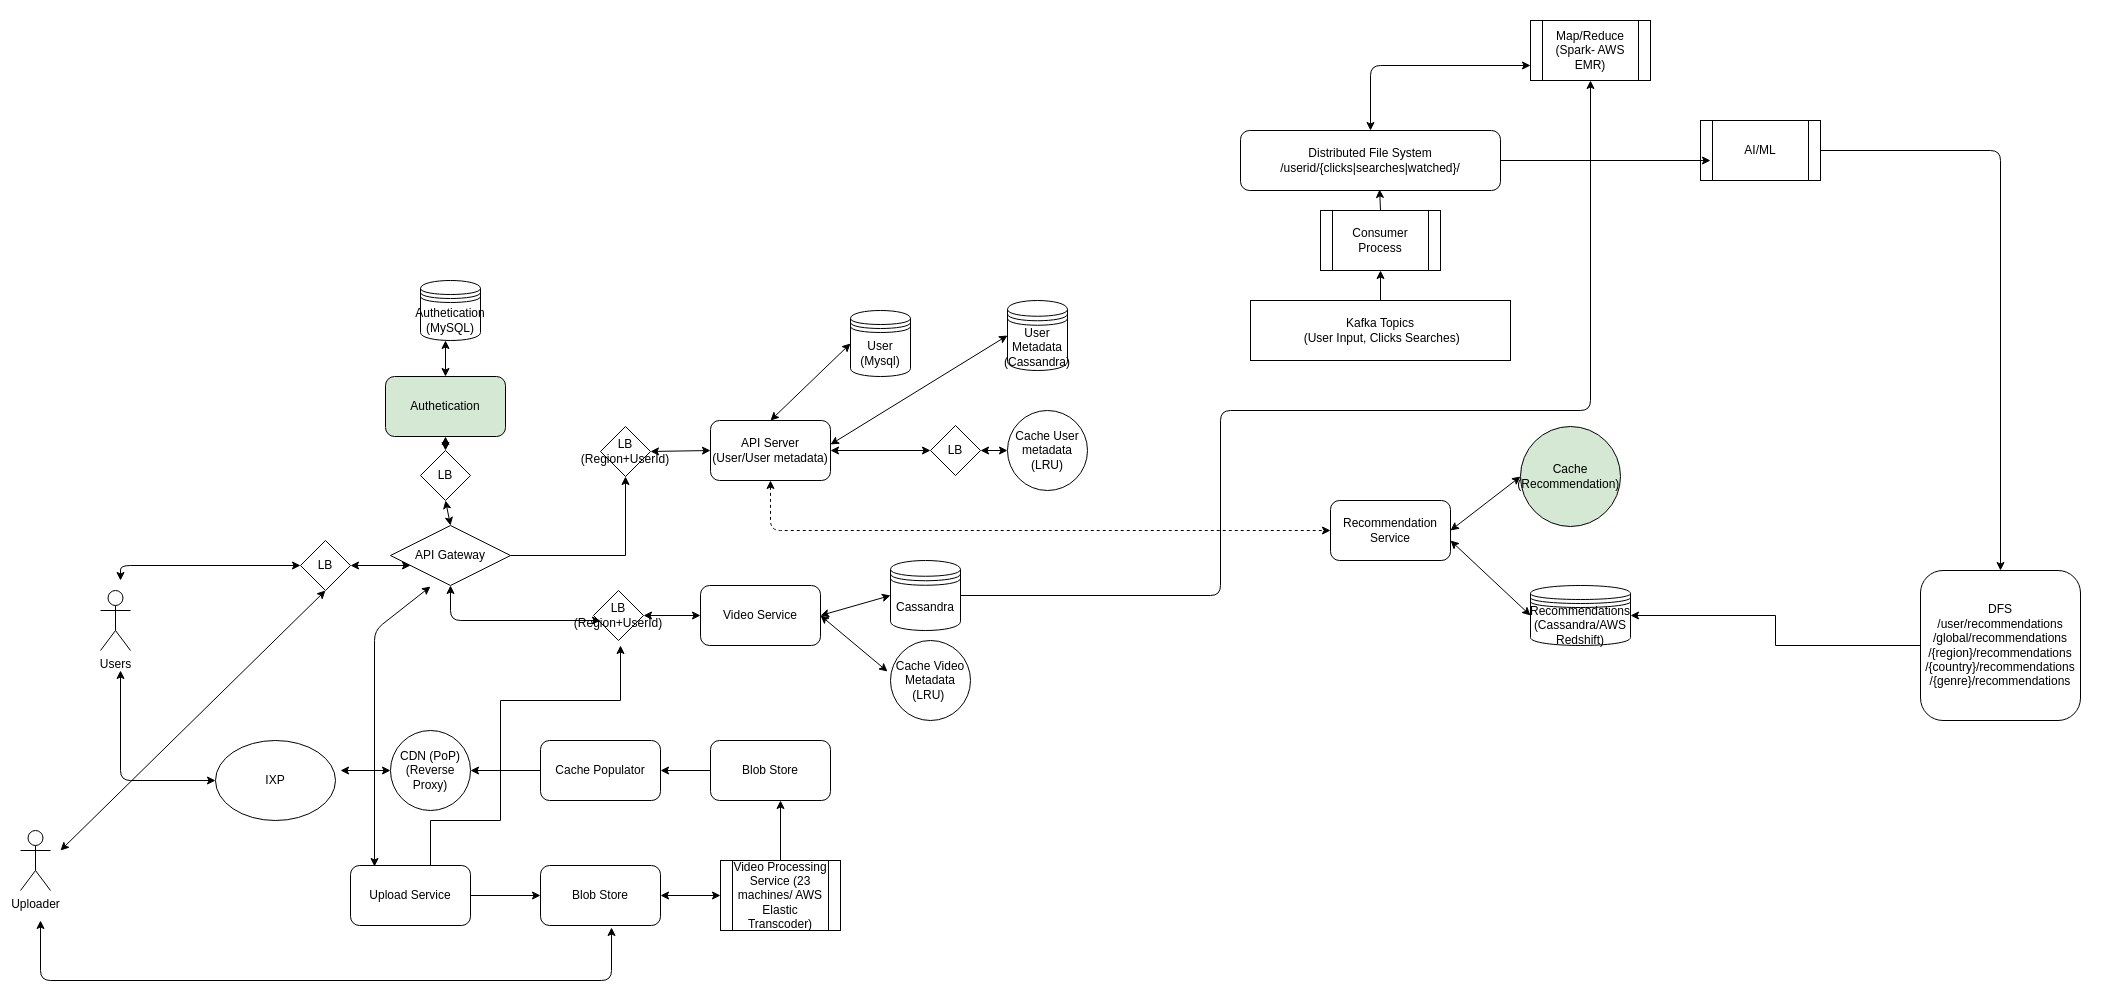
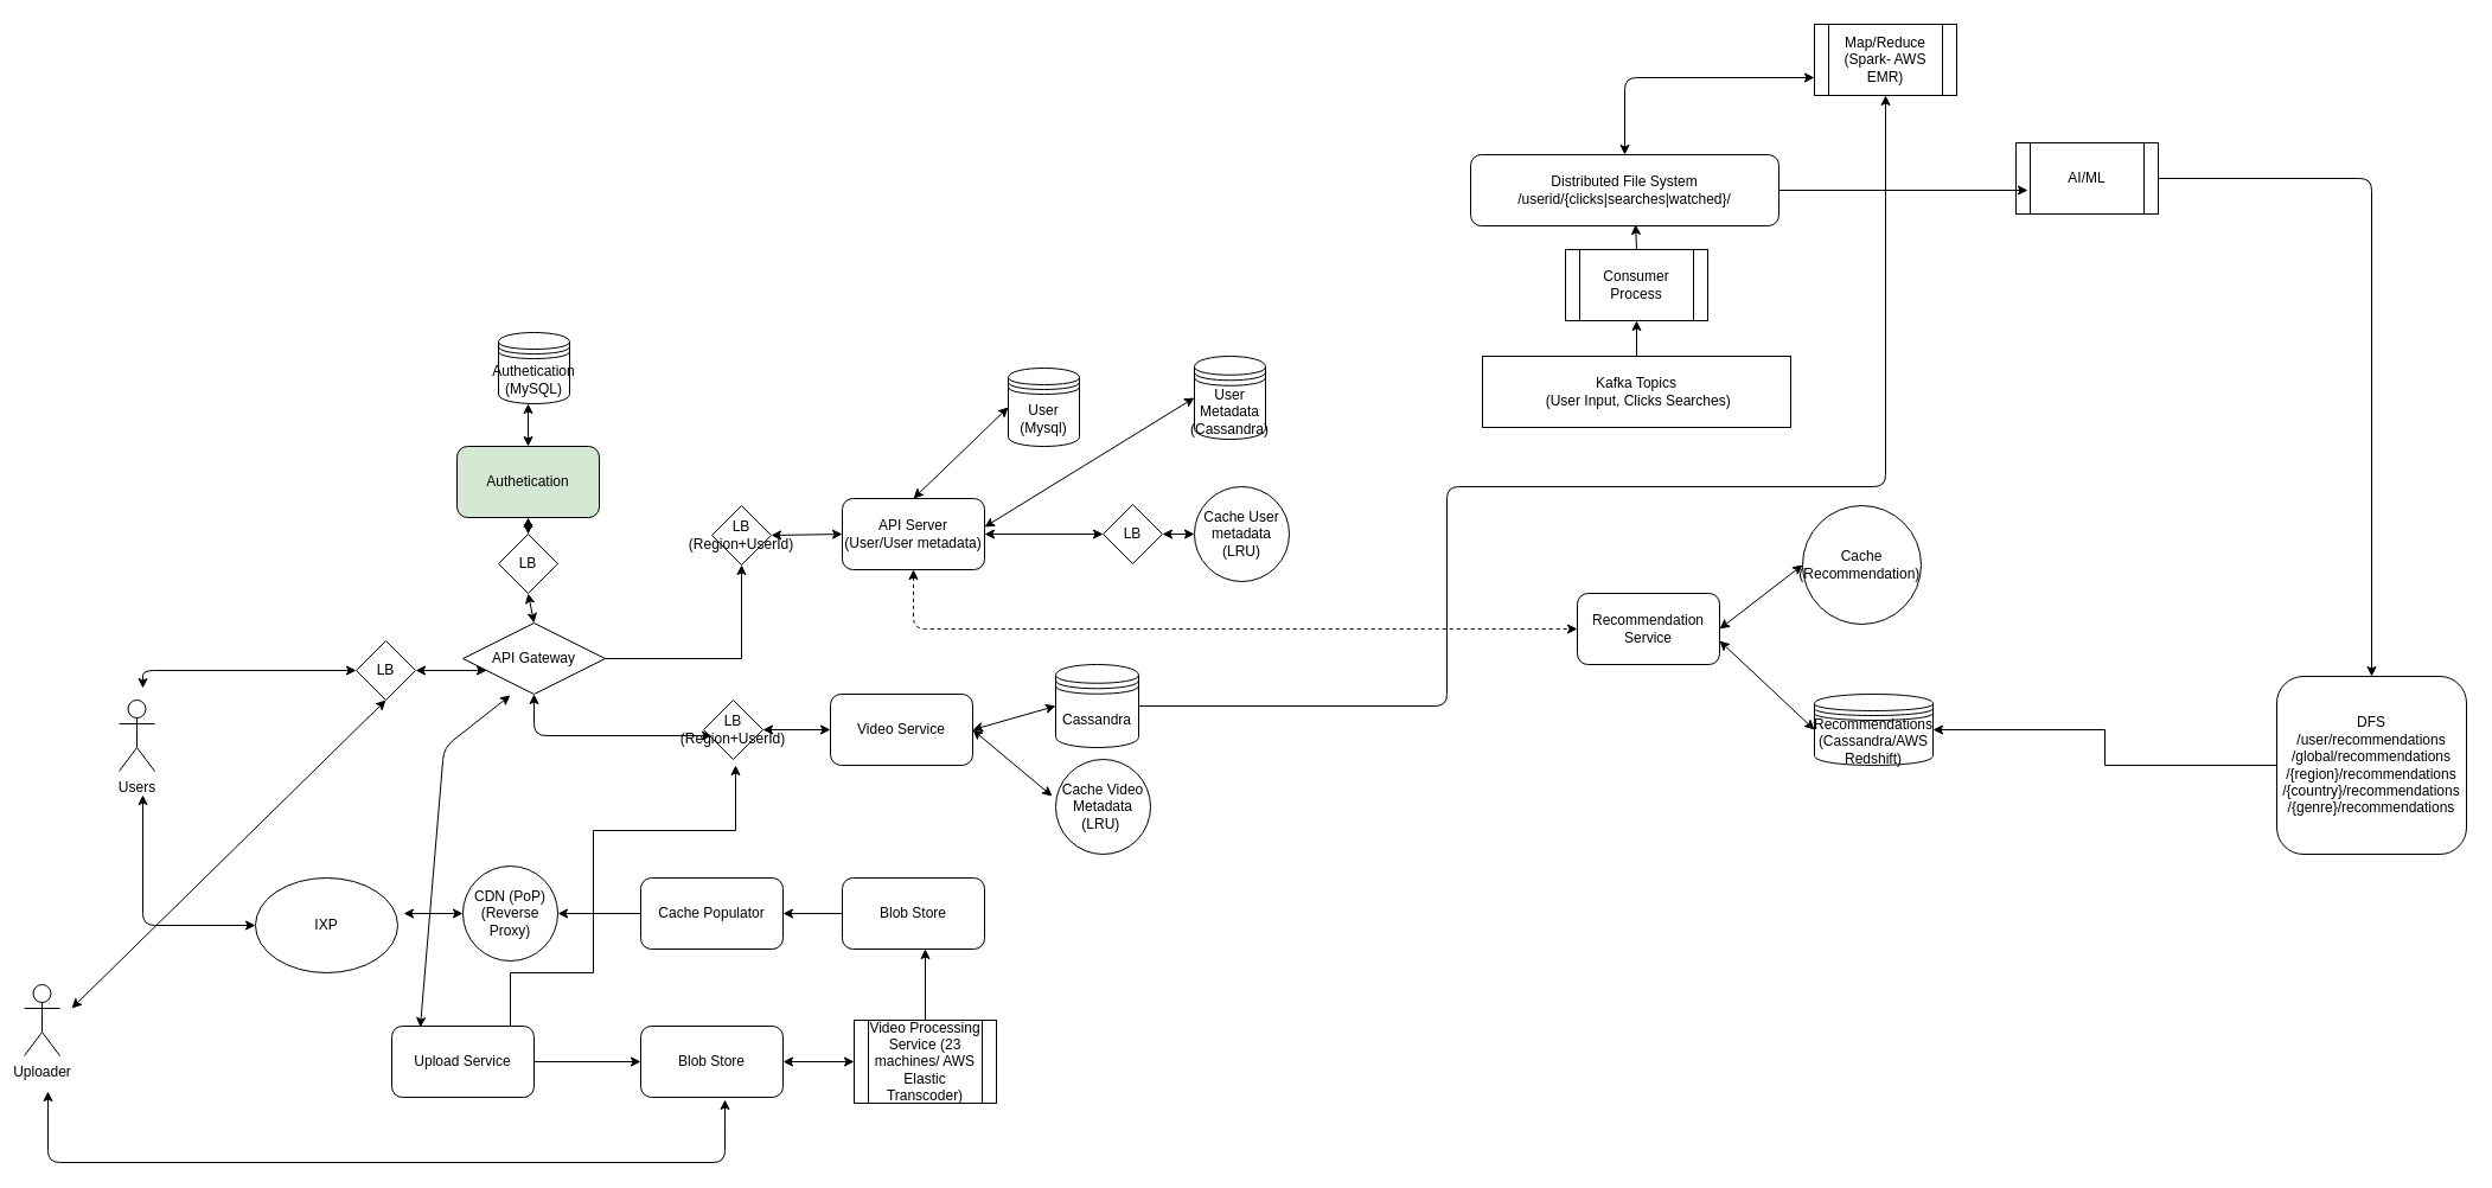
- <mxCell id="33" value="Cache (Recommendation)&amp;nbsp;" style="ellipse;whiteSpace=wrap;html=1;aspect=fixed;fillColor=#d5e8d4;" parent="1" vertex="1"><mxGeometry x="1520" y="426" width="100" height="100" as="geometry" /></mxCell>
+ <mxCell id="33" value="Cache (Recommendation)&amp;nbsp;" style="ellipse;whiteSpace=wrap;html=1;aspect=fixed;" parent="1" vertex="1"><mxGeometry x="1520" y="426" width="100" height="100" as="geometry" /></mxCell>
- <mxCell id="65" value="Upload Service" style="rounded=1;whiteSpace=wrap;html=1;" parent="1" vertex="1"><mxGeometry x="350" y="865" width="120" height="60" as="geometry" /></mxCell>
+ <mxCell id="65" value="Upload Service" style="rounded=1;whiteSpace=wrap;html=1;" parent="1" vertex="1"><mxGeometry x="330" y="865" width="120" height="60" as="geometry" /></mxCell>
